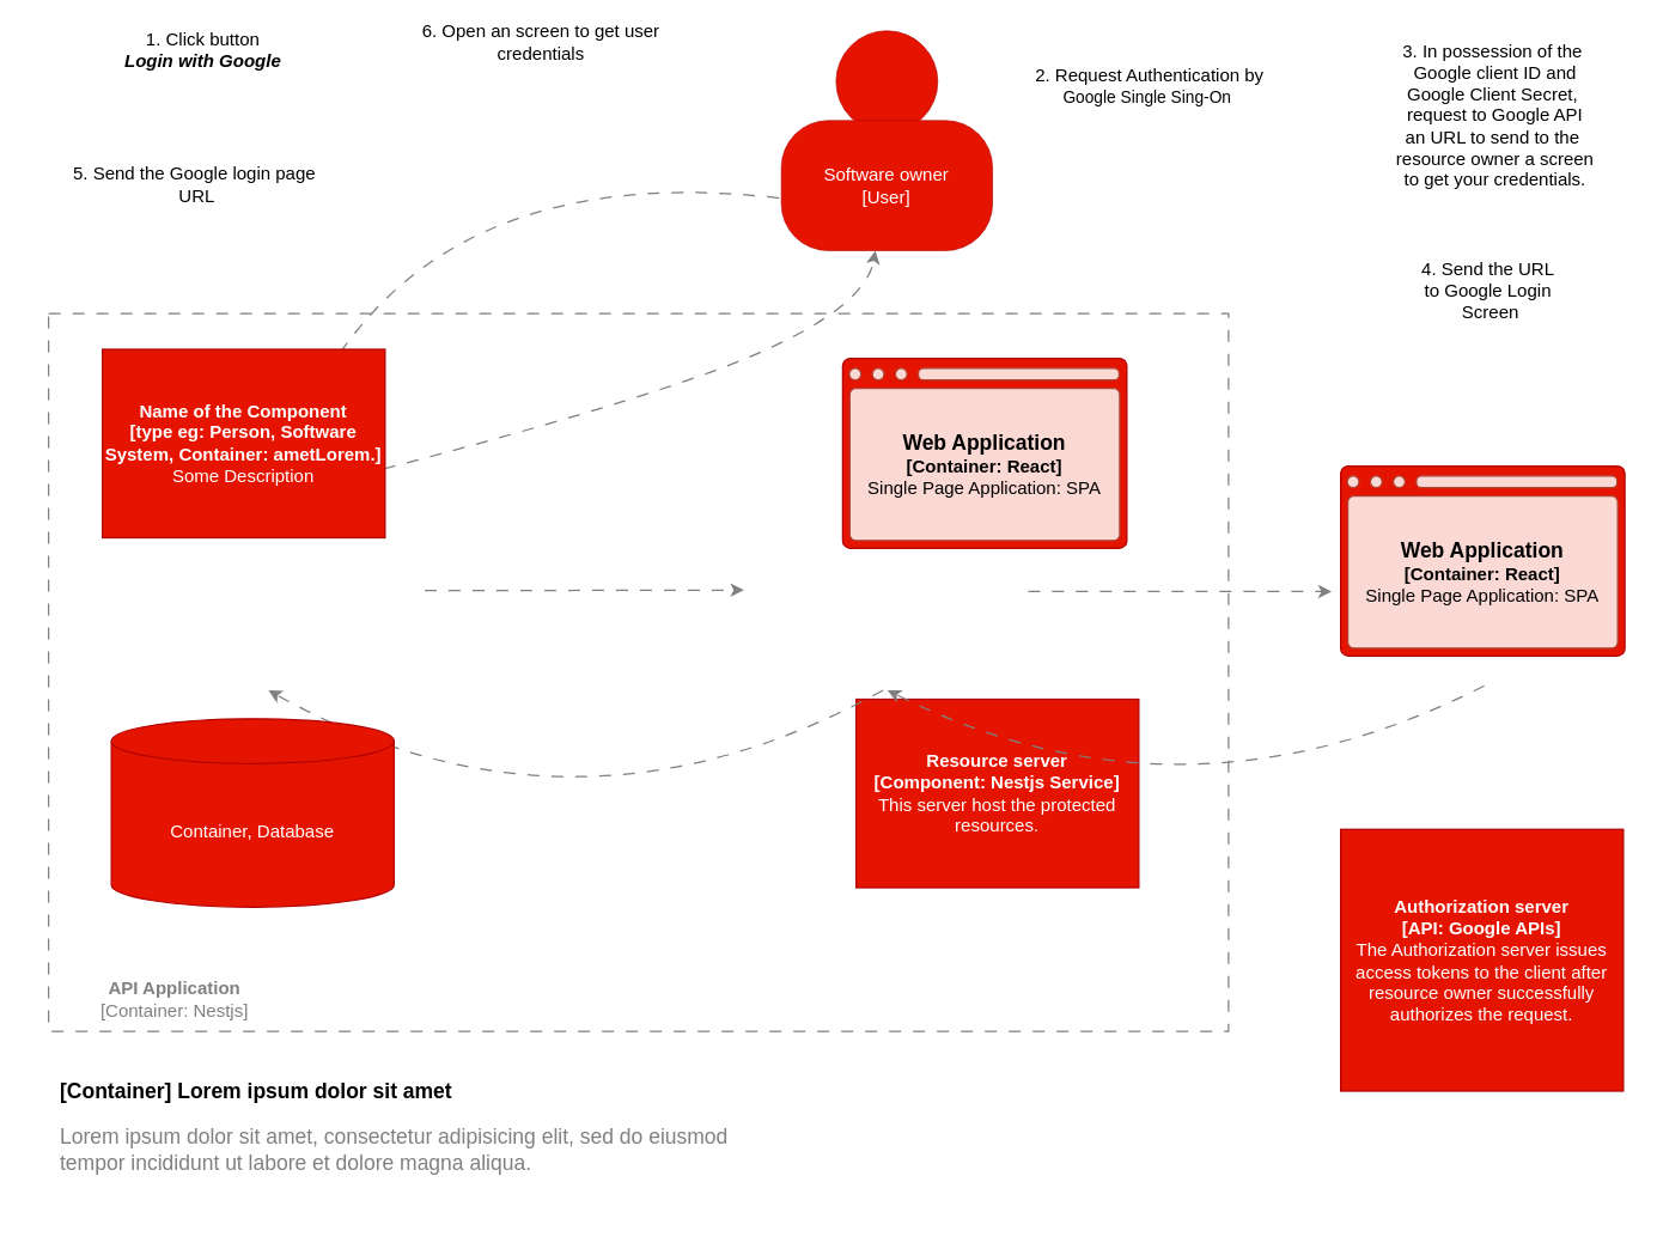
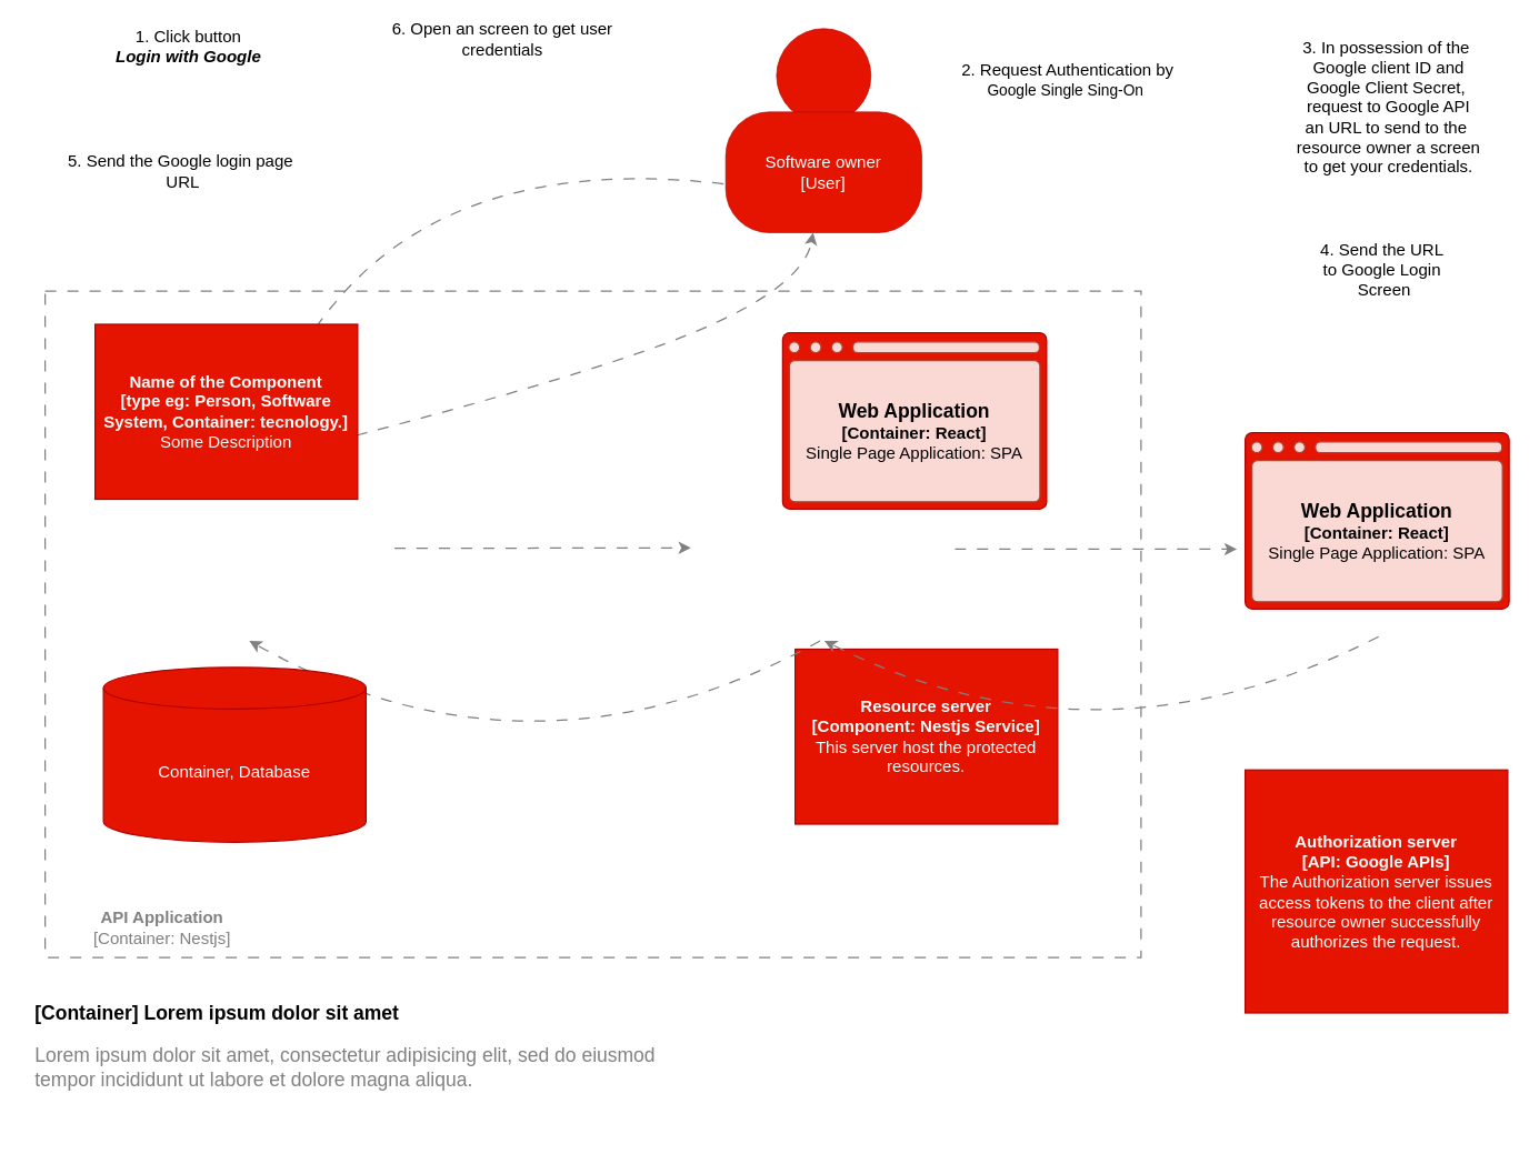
- <mxCell id="45" value="Name of the Component&lt;br&gt;[type eg: Person, Software System, Container: ametLorem.]&lt;br&gt;&lt;span style=&quot;font-weight: normal;&quot;&gt;Some Description&lt;/span&gt;" style="group;fillColor=#e51400;fontColor=#ffffff;strokeColor=#B20000;rounded=0;arcSize=4;container=0;verticalAlign=middle;fontStyle=1;whiteSpace=wrap;html=1;shadow=0;glass=0;pointerEvents=0;fontFamily=Helvetica;fontSize=12;" parent="1" vertex="1" connectable="0"><mxGeometry x="68" y="233" width="189" height="126" as="geometry" /></mxCell>
+ <mxCell id="45" value="Name of the Component&lt;br&gt;[type eg: Person, Software System, Container: tecnology.]&lt;br&gt;&lt;span style=&quot;font-weight: normal;&quot;&gt;Some Description&lt;/span&gt;" style="group;fillColor=#e51400;fontColor=#ffffff;strokeColor=#B20000;rounded=0;arcSize=4;container=0;verticalAlign=middle;fontStyle=1;whiteSpace=wrap;html=1;shadow=0;glass=0;pointerEvents=0;fontFamily=Helvetica;fontSize=12;" parent="1" vertex="1" connectable="0"><mxGeometry x="68" y="233" width="189" height="126" as="geometry" /></mxCell>
- <mxCell id="2" value="&lt;h1 style=&quot;font-size: 14px;&quot;&gt;&lt;font style=&quot;font-size: 14px;&quot;&gt;[Container] Lorem ipsum dolor sit amet&lt;/font&gt;&lt;/h1&gt;&lt;p style=&quot;font-size: 14px;&quot;&gt;&lt;font color=&quot;#808080&quot; style=&quot;font-size: 14px;&quot;&gt;Lorem ipsum dolor sit amet, consectetur adipisicing elit, sed do eiusmod tempor incididunt ut labore et dolore magna aliqua.&lt;/font&gt;&lt;/p&gt;" style="text;html=1;strokeColor=none;fillColor=none;spacing=5;spacingTop=-20;whiteSpace=wrap;overflow=hidden;rounded=0;" parent="1" vertex="1"><mxGeometry x="35" y="722" width="498" height="87" as="geometry" /></mxCell>
+ <mxCell id="2" value="&lt;h1 style=&quot;font-size: 14px;&quot;&gt;&lt;font style=&quot;font-size: 14px;&quot;&gt;[Container] Lorem ipsum dolor sit amet&lt;/font&gt;&lt;/h1&gt;&lt;p style=&quot;font-size: 14px;&quot;&gt;&lt;font color=&quot;#808080&quot; style=&quot;font-size: 14px;&quot;&gt;Lorem ipsum dolor sit amet, consectetur adipisicing elit, sed do eiusmod tempor incididunt ut labore et dolore magna aliqua.&lt;/font&gt;&lt;/p&gt;" style="text;html=1;strokeColor=none;fillColor=none;spacing=5;spacingTop=-20;whiteSpace=wrap;overflow=hidden;rounded=0;" parent="1" vertex="1"><mxGeometry x="20" y="722" width="498" height="87" as="geometry" /></mxCell>
